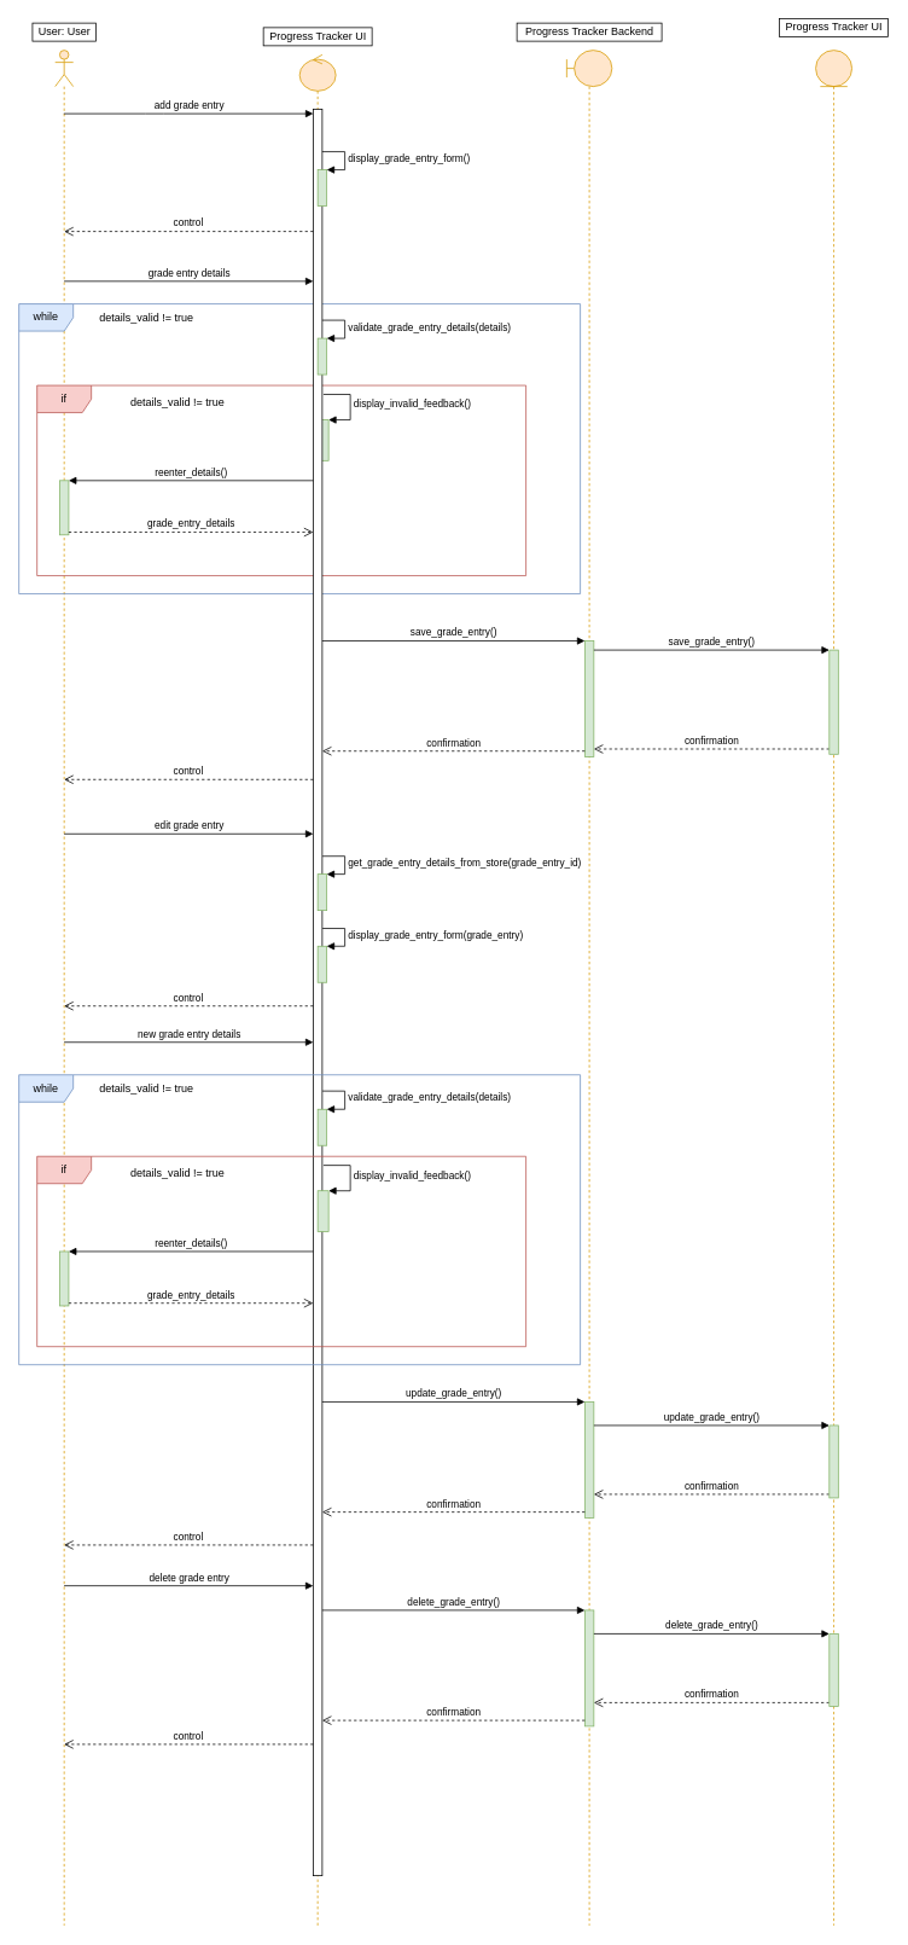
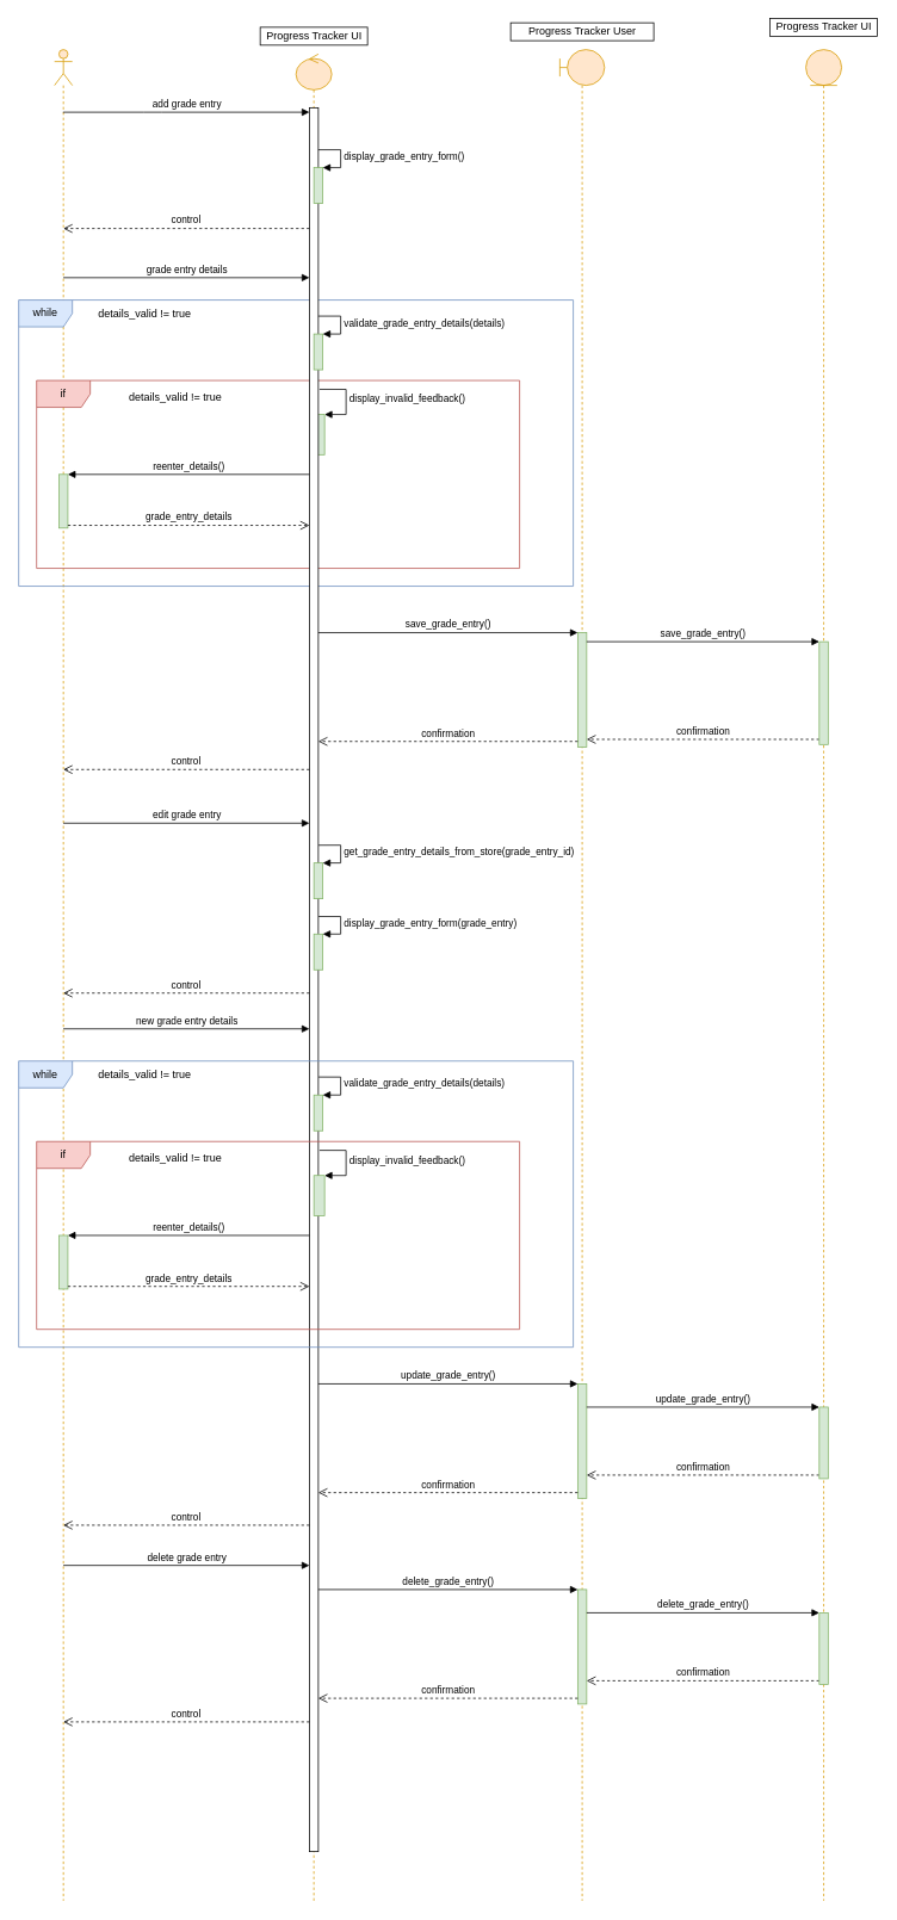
- <mxCell id="12" value="User: User" style="text;html=1;resizable=0;points=[];autosize=1;align=center;verticalAlign=top;spacingTop=-4;fontColor=#000000;labelBackgroundColor=none;strokeColor=#000000;" parent="1" vertex="1"><mxGeometry x="35" y="25" width="70" height="20" as="geometry" /></mxCell>
- <mxCell id="22" value="Progress Tracker Backend" style="text;html=1;resizable=0;points=[];autosize=1;align=center;verticalAlign=top;spacingTop=-4;fontColor=#000000;labelBackgroundColor=none;strokeColor=#000000;" parent="1" vertex="1"><mxGeometry x="570" y="25" width="160" height="20" as="geometry" /></mxCell>
+ <mxCell id="22" value="Progress Tracker User" style="text;html=1;resizable=0;points=[];autosize=1;align=center;verticalAlign=top;spacingTop=-4;fontColor=#000000;labelBackgroundColor=none;strokeColor=#000000;" parent="1" vertex="1"><mxGeometry x="570" y="25" width="160" height="20" as="geometry" /></mxCell>
